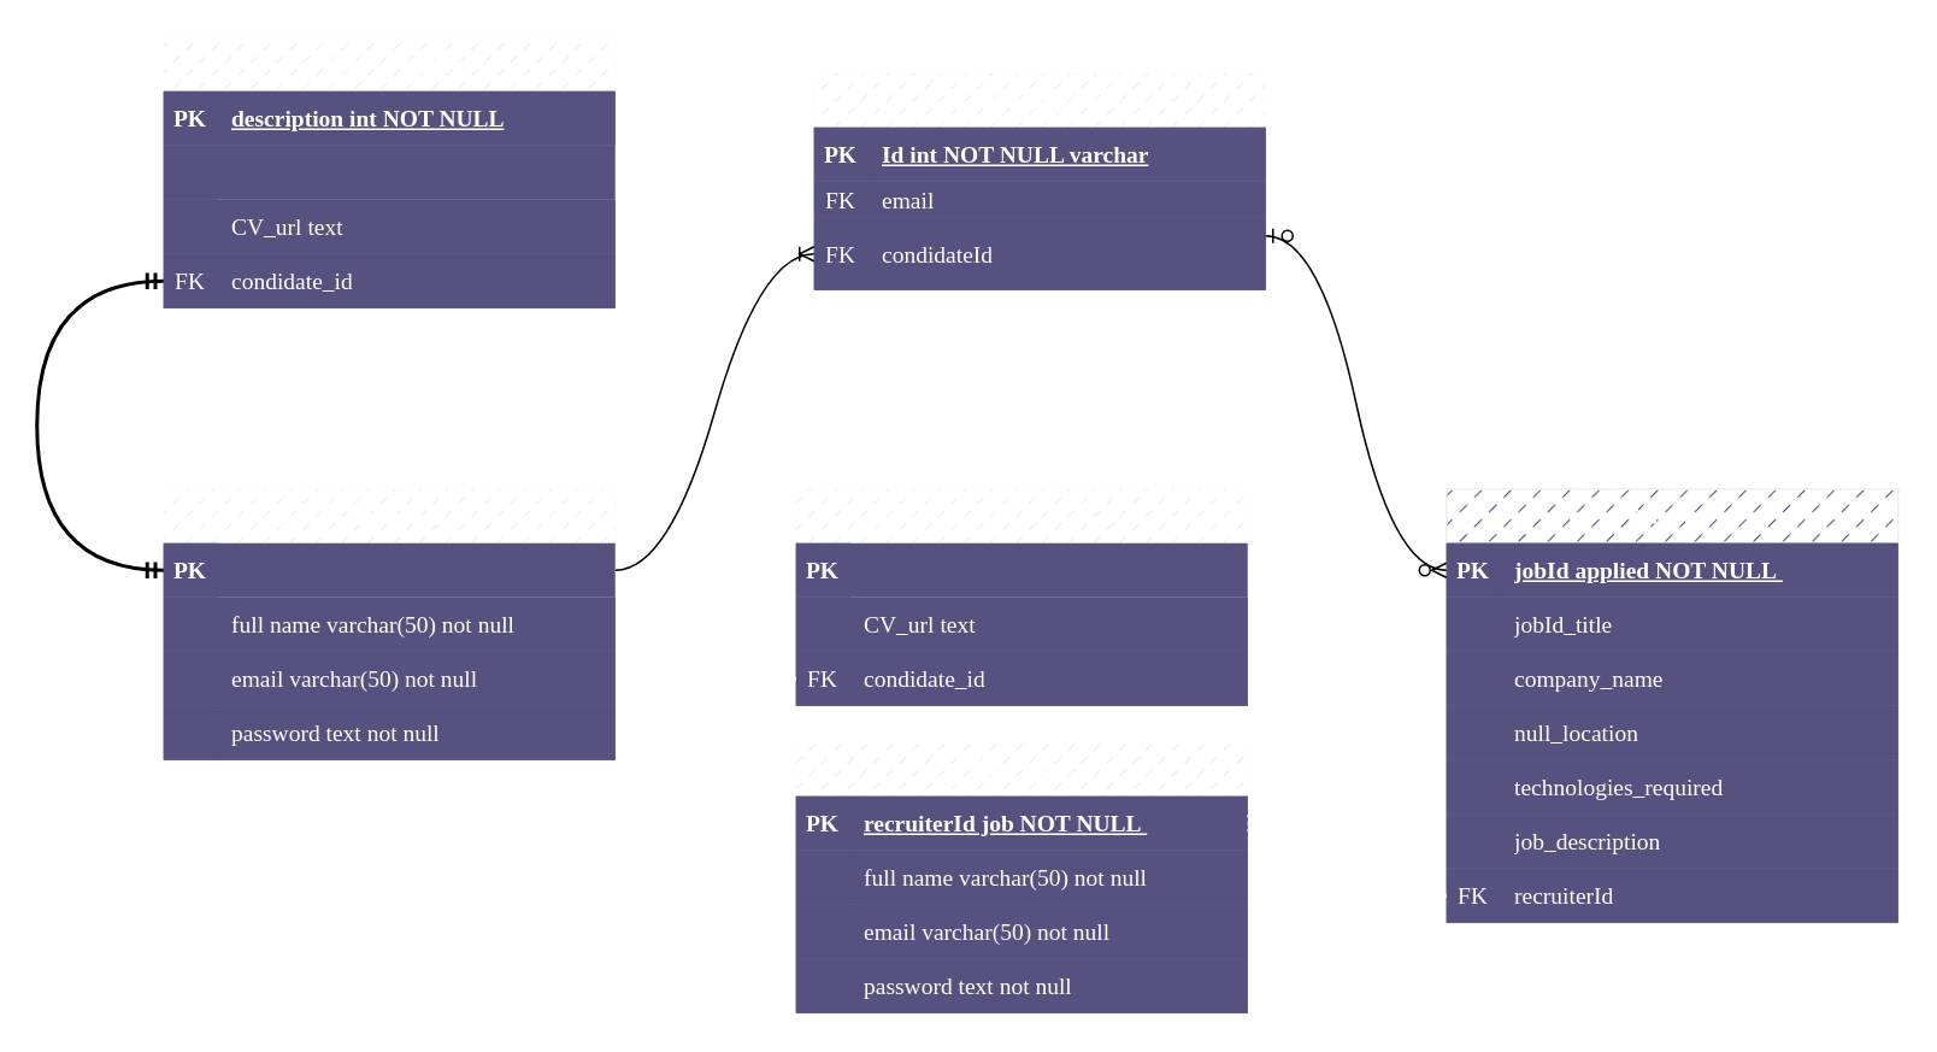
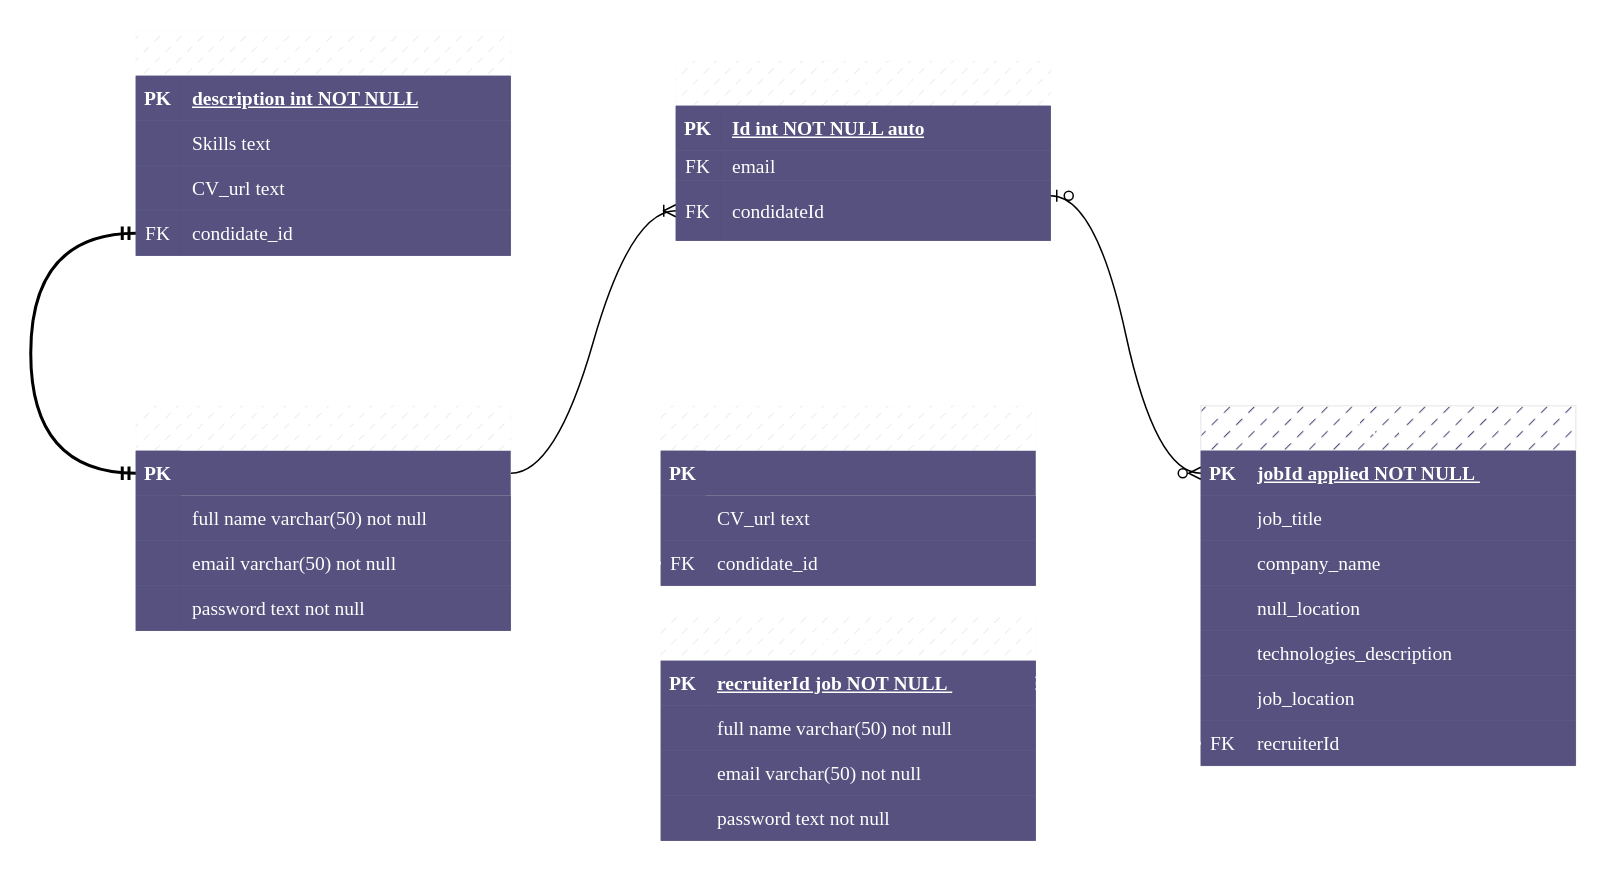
- <mxCell id="77" value="Id int NOT NULL varchar" style="shape=partialRectangle;overflow=hidden;connectable=0;top=0;left=0;bottom=0;right=0;align=left;spacingLeft=6;fontStyle=5;labelBackgroundColor=none;rounded=0;fillColor=#56517E;strokeColor=#EEEEEE;fontColor=#FFFFFF;strokeWidth=0;fontSize=13;fontFamily=Verdana;labelBorderColor=none;html=1;" parent="75" vertex="1"><mxGeometry x="30" width="220" height="30" as="geometry"><mxRectangle width="220" height="30" as="alternateBounds" /></mxGeometry></mxCell>
+ <mxCell id="77" value="Id int NOT NULL auto" style="shape=partialRectangle;overflow=hidden;connectable=0;top=0;left=0;bottom=0;right=0;align=left;spacingLeft=6;fontStyle=5;labelBackgroundColor=none;rounded=0;fillColor=#56517E;strokeColor=#EEEEEE;fontColor=#FFFFFF;strokeWidth=0;fontSize=13;fontFamily=Verdana;labelBorderColor=none;html=1;" parent="75" vertex="1"><mxGeometry x="30" width="220" height="30" as="geometry"><mxRectangle width="220" height="30" as="alternateBounds" /></mxGeometry></mxCell>
+ <mxCell id="20" value="Skills text" style="shape=partialRectangle;overflow=hidden;connectable=0;top=0;left=0;bottom=0;right=0;align=left;spacingLeft=6;labelBackgroundColor=none;rounded=0;fillColor=#56517E;strokeColor=#EEEEEE;fontColor=#FFFFFF;strokeWidth=0;fontSize=13;fontFamily=Verdana;labelBorderColor=none;html=1;" parent="18" vertex="1"><mxGeometry x="30" width="220" height="30" as="geometry"><mxRectangle width="220" height="30" as="alternateBounds" /></mxGeometry></mxCell>
- <mxCell id="44" value="jobId_title" style="shape=partialRectangle;connectable=0;top=0;left=0;bottom=0;right=0;align=left;spacingLeft=6;overflow=hidden;labelBackgroundColor=none;rounded=0;fillColor=#56517E;strokeColor=#EEEEEE;fontColor=#FFFFFF;strokeWidth=0;fontSize=13;fontFamily=Verdana;labelBorderColor=none;html=1;" parent="42" vertex="1"><mxGeometry x="30" width="220" height="30" as="geometry"><mxRectangle width="220" height="30" as="alternateBounds" /></mxGeometry></mxCell>
+ <mxCell id="44" value="job_title" style="shape=partialRectangle;connectable=0;top=0;left=0;bottom=0;right=0;align=left;spacingLeft=6;overflow=hidden;labelBackgroundColor=none;rounded=0;fillColor=#56517E;strokeColor=#EEEEEE;fontColor=#FFFFFF;strokeWidth=0;fontSize=13;fontFamily=Verdana;labelBorderColor=none;html=1;" parent="42" vertex="1"><mxGeometry x="30" width="220" height="30" as="geometry"><mxRectangle width="220" height="30" as="alternateBounds" /></mxGeometry></mxCell>
- <mxCell id="53" value="technologies_required" style="shape=partialRectangle;connectable=0;top=0;left=0;bottom=0;right=0;align=left;spacingLeft=6;overflow=hidden;labelBackgroundColor=none;rounded=0;fillColor=#56517E;strokeColor=#EEEEEE;fontColor=#FFFFFF;strokeWidth=0;fontSize=13;fontFamily=Verdana;labelBorderColor=none;html=1;" parent="51" vertex="1"><mxGeometry x="30" width="220" height="30" as="geometry"><mxRectangle width="220" height="30" as="alternateBounds" /></mxGeometry></mxCell>
+ <mxCell id="53" value="technologies_description" style="shape=partialRectangle;connectable=0;top=0;left=0;bottom=0;right=0;align=left;spacingLeft=6;overflow=hidden;labelBackgroundColor=none;rounded=0;fillColor=#56517E;strokeColor=#EEEEEE;fontColor=#FFFFFF;strokeWidth=0;fontSize=13;fontFamily=Verdana;labelBorderColor=none;html=1;" parent="51" vertex="1"><mxGeometry x="30" width="220" height="30" as="geometry"><mxRectangle width="220" height="30" as="alternateBounds" /></mxGeometry></mxCell>
- <mxCell id="56" value="job_description" style="shape=partialRectangle;connectable=0;top=0;left=0;bottom=0;right=0;align=left;spacingLeft=6;overflow=hidden;labelBackgroundColor=none;rounded=0;fillColor=#56517E;strokeColor=#EEEEEE;fontColor=#FFFFFF;fontSize=13;fontFamily=Verdana;labelBorderColor=none;html=1;" parent="54" vertex="1"><mxGeometry x="30" width="220" height="30" as="geometry"><mxRectangle width="220" height="30" as="alternateBounds" /></mxGeometry></mxCell>
+ <mxCell id="56" value="job_location" style="shape=partialRectangle;connectable=0;top=0;left=0;bottom=0;right=0;align=left;spacingLeft=6;overflow=hidden;labelBackgroundColor=none;rounded=0;fillColor=#56517E;strokeColor=#EEEEEE;fontColor=#FFFFFF;fontSize=13;fontFamily=Verdana;labelBorderColor=none;html=1;" parent="54" vertex="1"><mxGeometry x="30" width="220" height="30" as="geometry"><mxRectangle width="220" height="30" as="alternateBounds" /></mxGeometry></mxCell>
